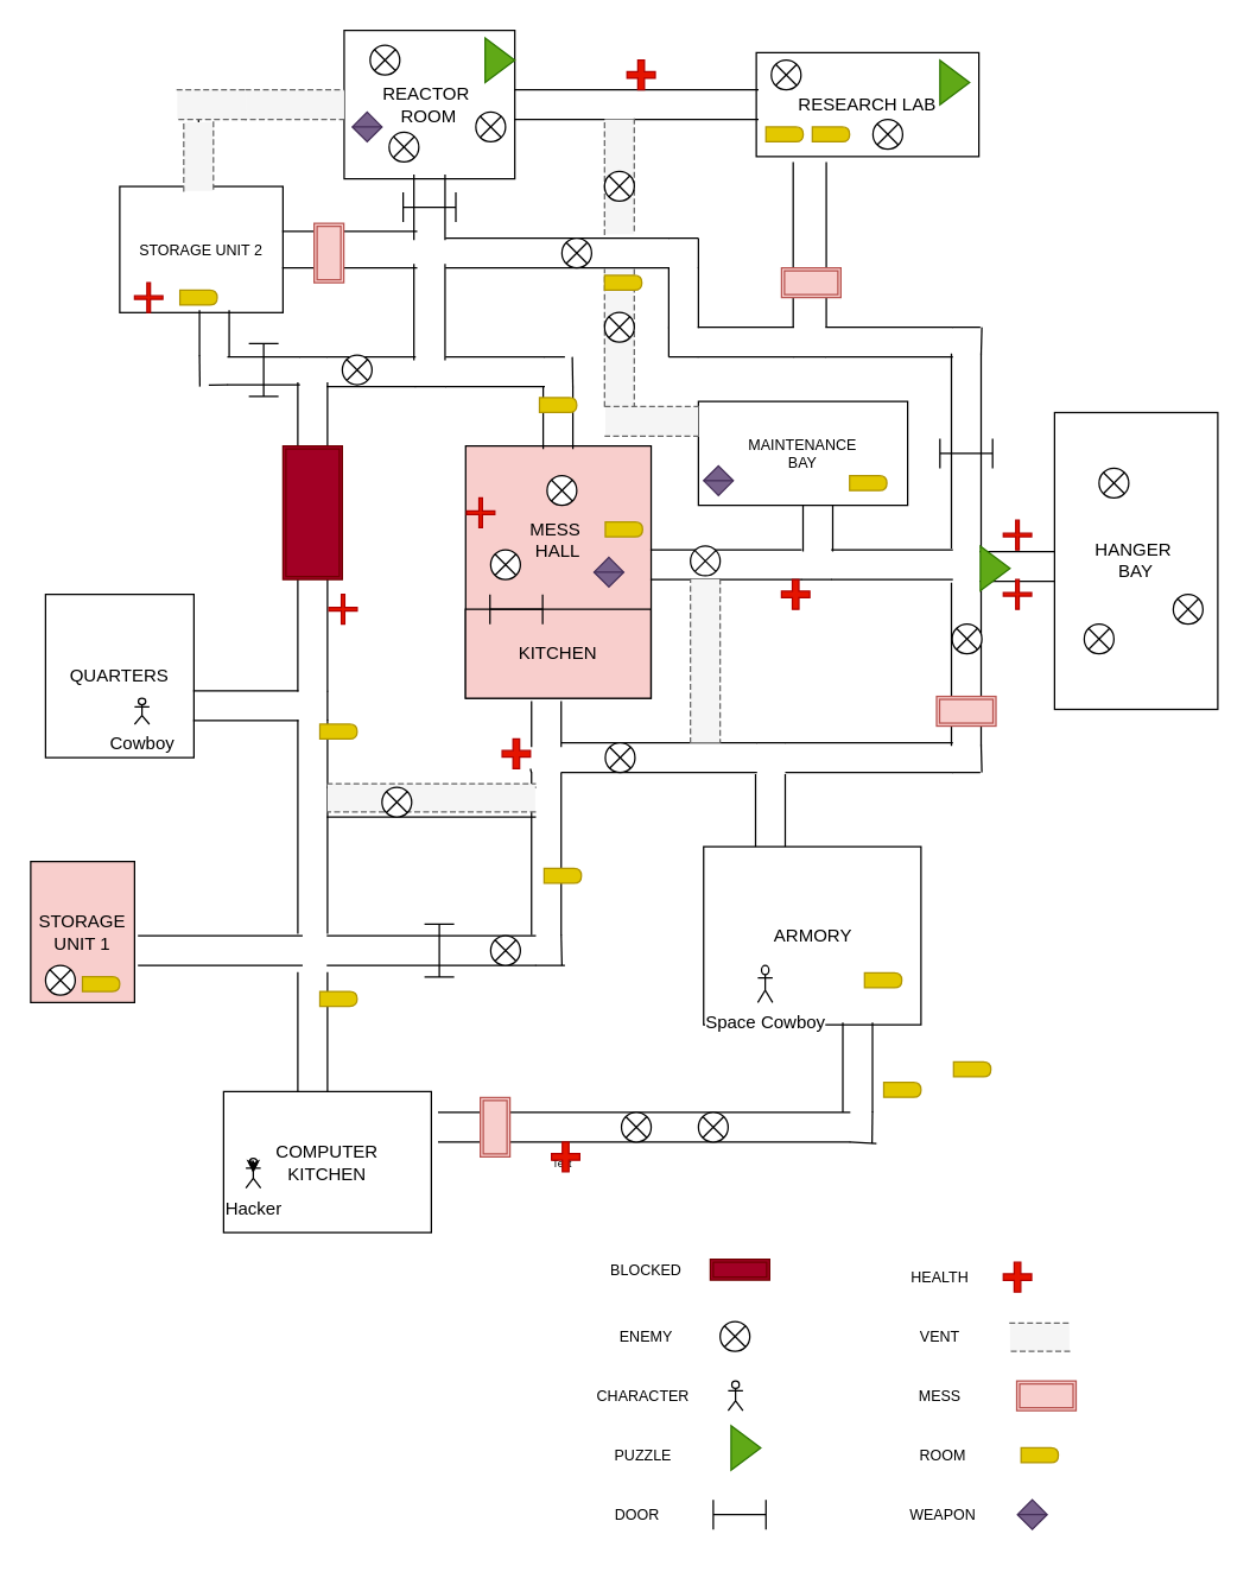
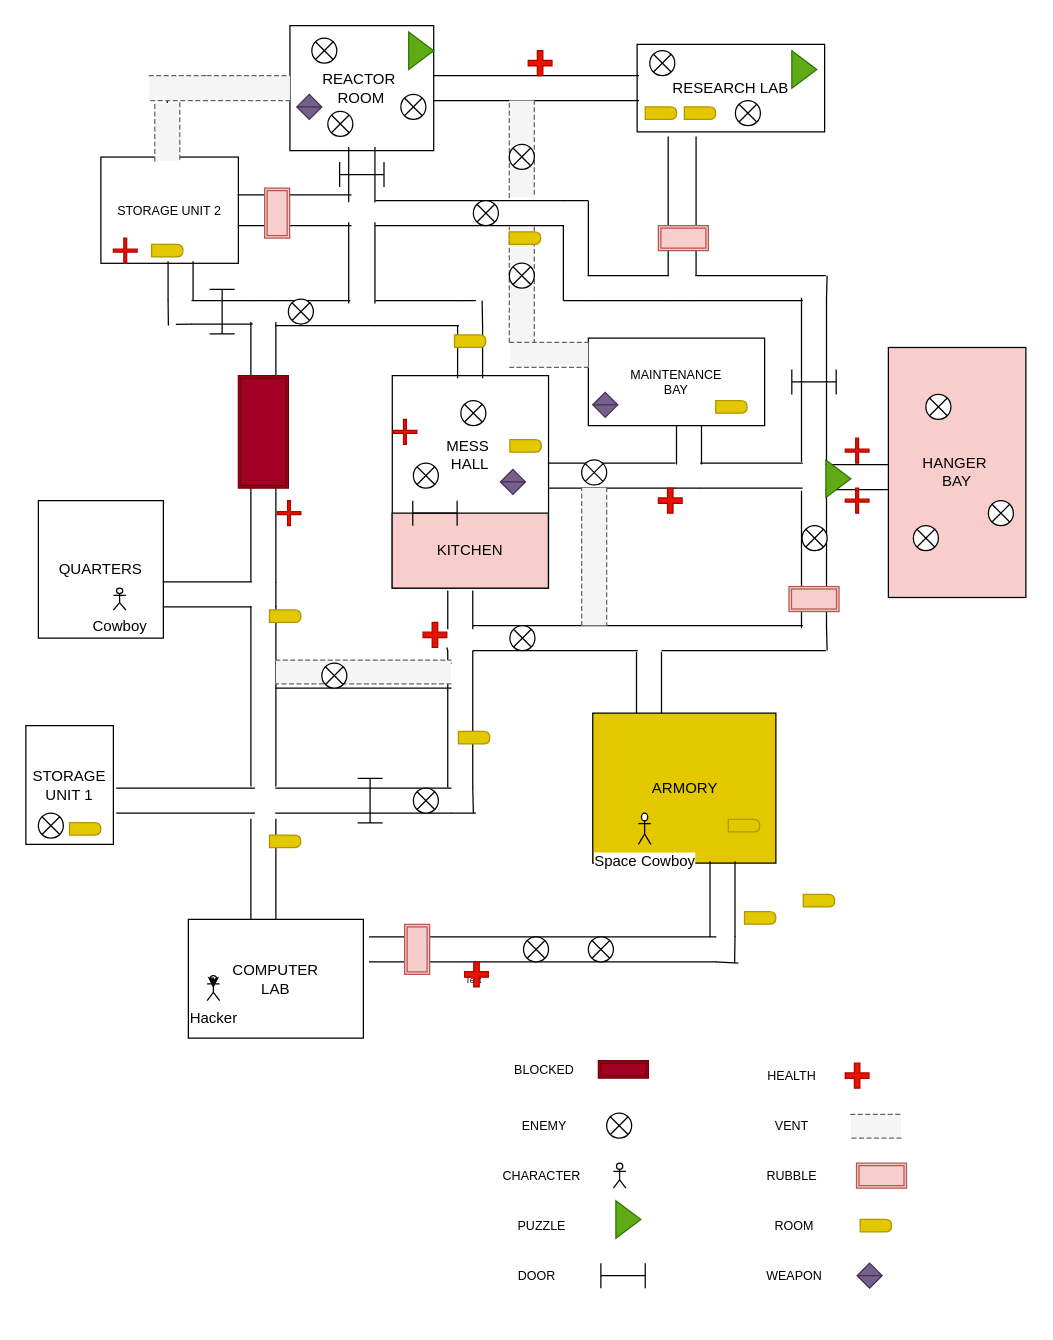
- <mxCell id="28" value="HANGER&amp;nbsp;&lt;br&gt;BAY" style="rounded=0;whiteSpace=wrap;html=1;" vertex="1" parent="1"><mxGeometry x="710" y="277.49" width="110" height="200" as="geometry" /></mxCell>
+ <mxCell id="28" value="HANGER&amp;nbsp;&lt;br&gt;BAY" style="rounded=0;whiteSpace=wrap;html=1;fillColor=#f8cecc;" vertex="1" parent="1"><mxGeometry x="710" y="277.49" width="110" height="200" as="geometry" /></mxCell>
- <mxCell id="9" value="MESS&amp;nbsp;&lt;br&gt;HALL&lt;br&gt;&lt;br&gt;&lt;br&gt;&lt;br&gt;" style="rounded=0;whiteSpace=wrap;html=1;fillColor=#f8cecc;" vertex="1" parent="1"><mxGeometry x="313.13" y="300" width="125" height="170" as="geometry" /></mxCell>
+ <mxCell id="9" value="MESS&amp;nbsp;&lt;br&gt;HALL&lt;br&gt;&lt;br&gt;&lt;br&gt;&lt;br&gt;" style="rounded=0;whiteSpace=wrap;html=1;" vertex="1" parent="1"><mxGeometry x="313.13" y="300" width="125" height="170" as="geometry" /></mxCell>
- <mxCell id="5" value="STORAGE&lt;br&gt;UNIT 1" style="rounded=0;whiteSpace=wrap;html=1;fillColor=#f8cecc;" vertex="1" parent="1"><mxGeometry x="20" y="580" width="70" height="95" as="geometry" /></mxCell>
+ <mxCell id="5" value="STORAGE&lt;br&gt;UNIT 1" style="rounded=0;whiteSpace=wrap;html=1;" vertex="1" parent="1"><mxGeometry x="20" y="580" width="70" height="95" as="geometry" /></mxCell>
- <mxCell id="20" value="ARMORY" style="rounded=0;whiteSpace=wrap;html=1;" vertex="1" parent="1"><mxGeometry x="473.5" y="570" width="146.5" height="120" as="geometry" /></mxCell>
+ <mxCell id="20" value="ARMORY" style="rounded=0;whiteSpace=wrap;html=1;fillColor=#e3c800;" vertex="1" parent="1"><mxGeometry x="473.5" y="570" width="146.5" height="120" as="geometry" /></mxCell>
- <mxCell id="6" value="COMPUTER&lt;br&gt;KITCHEN" style="rounded=0;whiteSpace=wrap;html=1;" vertex="1" parent="1"><mxGeometry x="150" y="735" width="140" height="95" as="geometry" /></mxCell>
+ <mxCell id="6" value="COMPUTER&lt;br&gt;LAB" style="rounded=0;whiteSpace=wrap;html=1;" vertex="1" parent="1"><mxGeometry x="150" y="735" width="140" height="95" as="geometry" /></mxCell>
- <mxCell id="126" value="&lt;font size=&quot;1&quot;&gt;MESS&lt;/font&gt;" style="text;html=1;strokeColor=none;fillColor=none;align=center;verticalAlign=middle;whiteSpace=wrap;rounded=0;fontSize=7;" vertex="1" parent="1"><mxGeometry x="587.62" y="910" width="90" height="60" as="geometry" /></mxCell>
+ <mxCell id="126" value="&lt;font size=&quot;1&quot;&gt;RUBBLE&lt;/font&gt;" style="text;html=1;strokeColor=none;fillColor=none;align=center;verticalAlign=middle;whiteSpace=wrap;rounded=0;fontSize=7;" vertex="1" parent="1"><mxGeometry x="587.62" y="910" width="90" height="60" as="geometry" /></mxCell>
